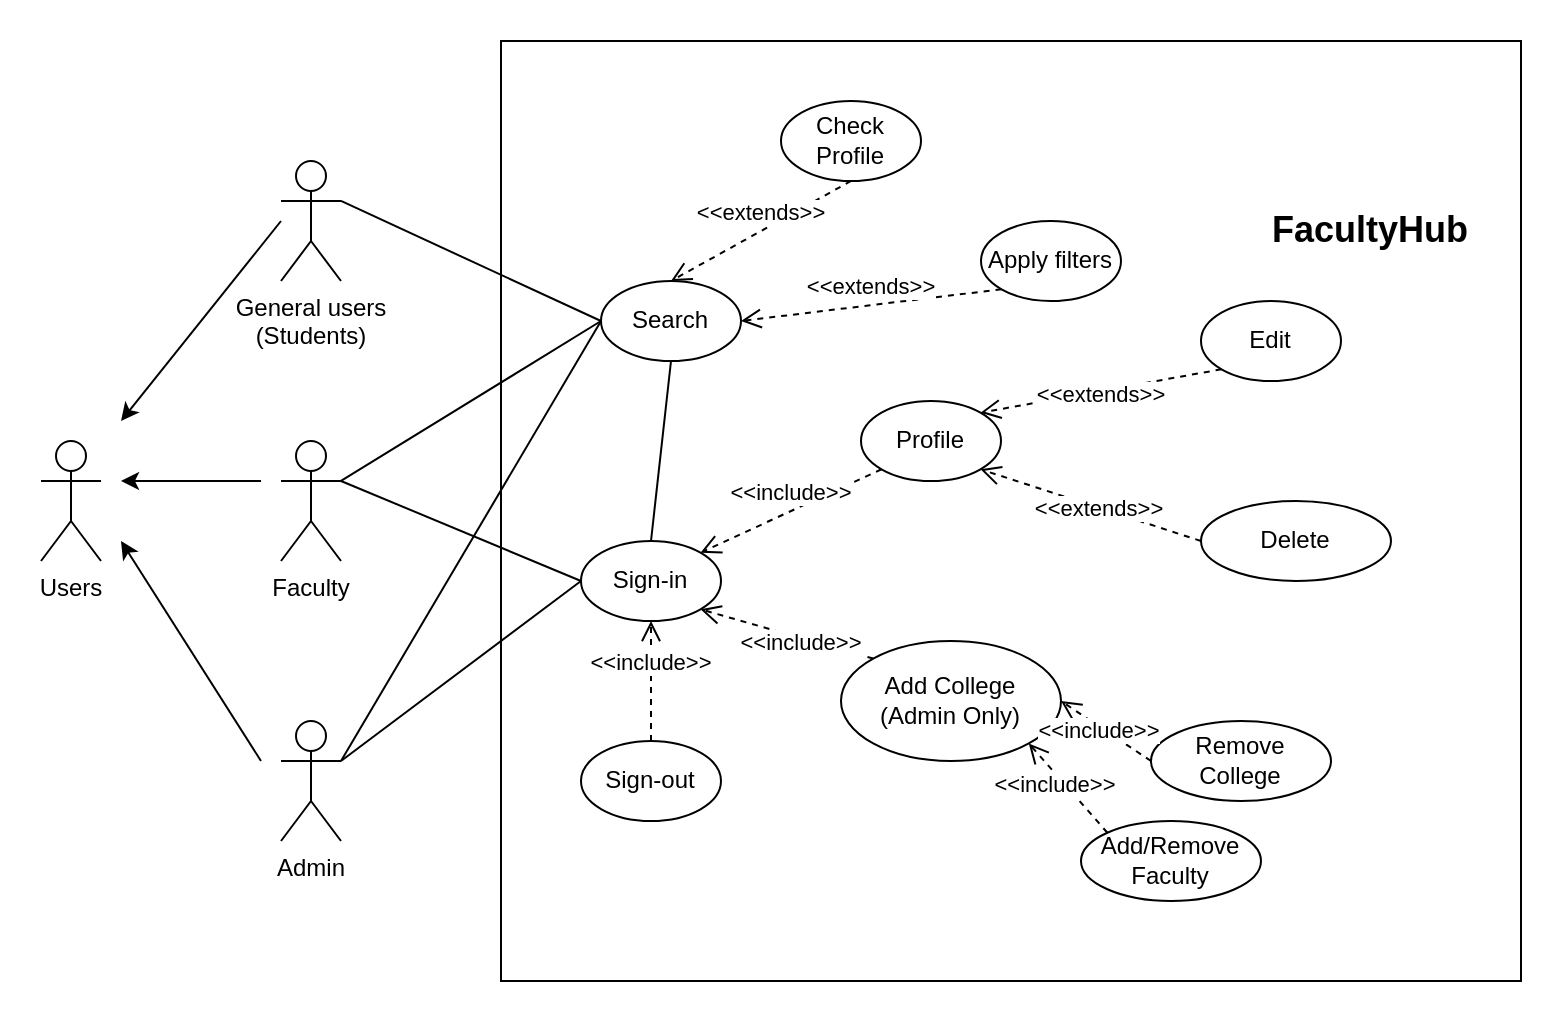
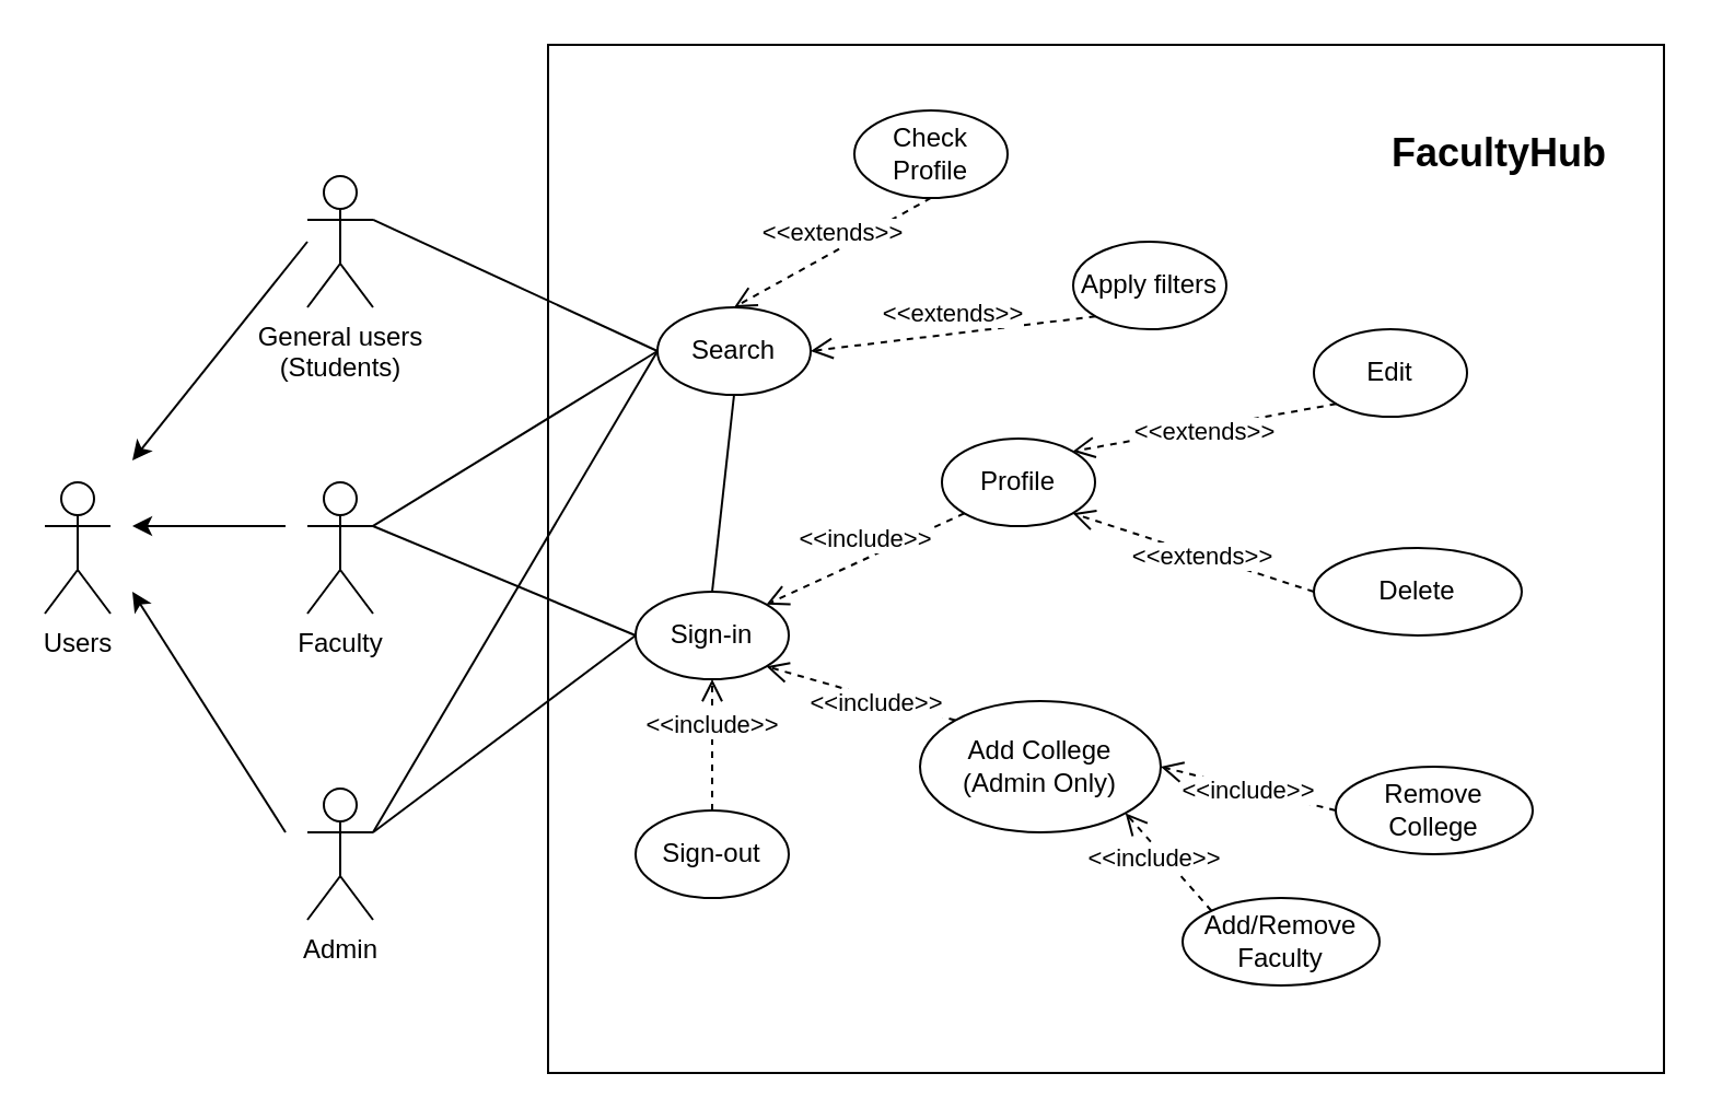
- <mxCell id="36" value="&lt;b&gt;&lt;font style=&quot;font-size: 18px;&quot;&gt;FacultyHub&lt;/font&gt;&lt;/b&gt;" style="text;html=1;strokeColor=none;fillColor=none;align=center;verticalAlign=middle;whiteSpace=wrap;rounded=0;" parent="1" vertex="1"><mxGeometry x="630" y="95" width="110" height="40" as="geometry" /></mxCell>
+ <mxCell id="36" value="&lt;b&gt;&lt;font style=&quot;font-size: 18px;&quot;&gt;FacultyHub&lt;/font&gt;&lt;/b&gt;" style="text;html=1;strokeColor=none;fillColor=none;align=center;verticalAlign=middle;whiteSpace=wrap;rounded=0;" parent="1" vertex="1"><mxGeometry x="630" y="50" width="110" height="40" as="geometry" /></mxCell>
- <mxCell id="22" value="Remove&lt;br&gt;College" style="ellipse;whiteSpace=wrap;html=1;" parent="1" vertex="1"><mxGeometry x="575" y="360" width="90" height="40" as="geometry" /></mxCell>
+ <mxCell id="22" value="Remove&lt;br&gt;College" style="ellipse;whiteSpace=wrap;html=1;" parent="1" vertex="1"><mxGeometry x="610" y="350" width="90" height="40" as="geometry" /></mxCell>
